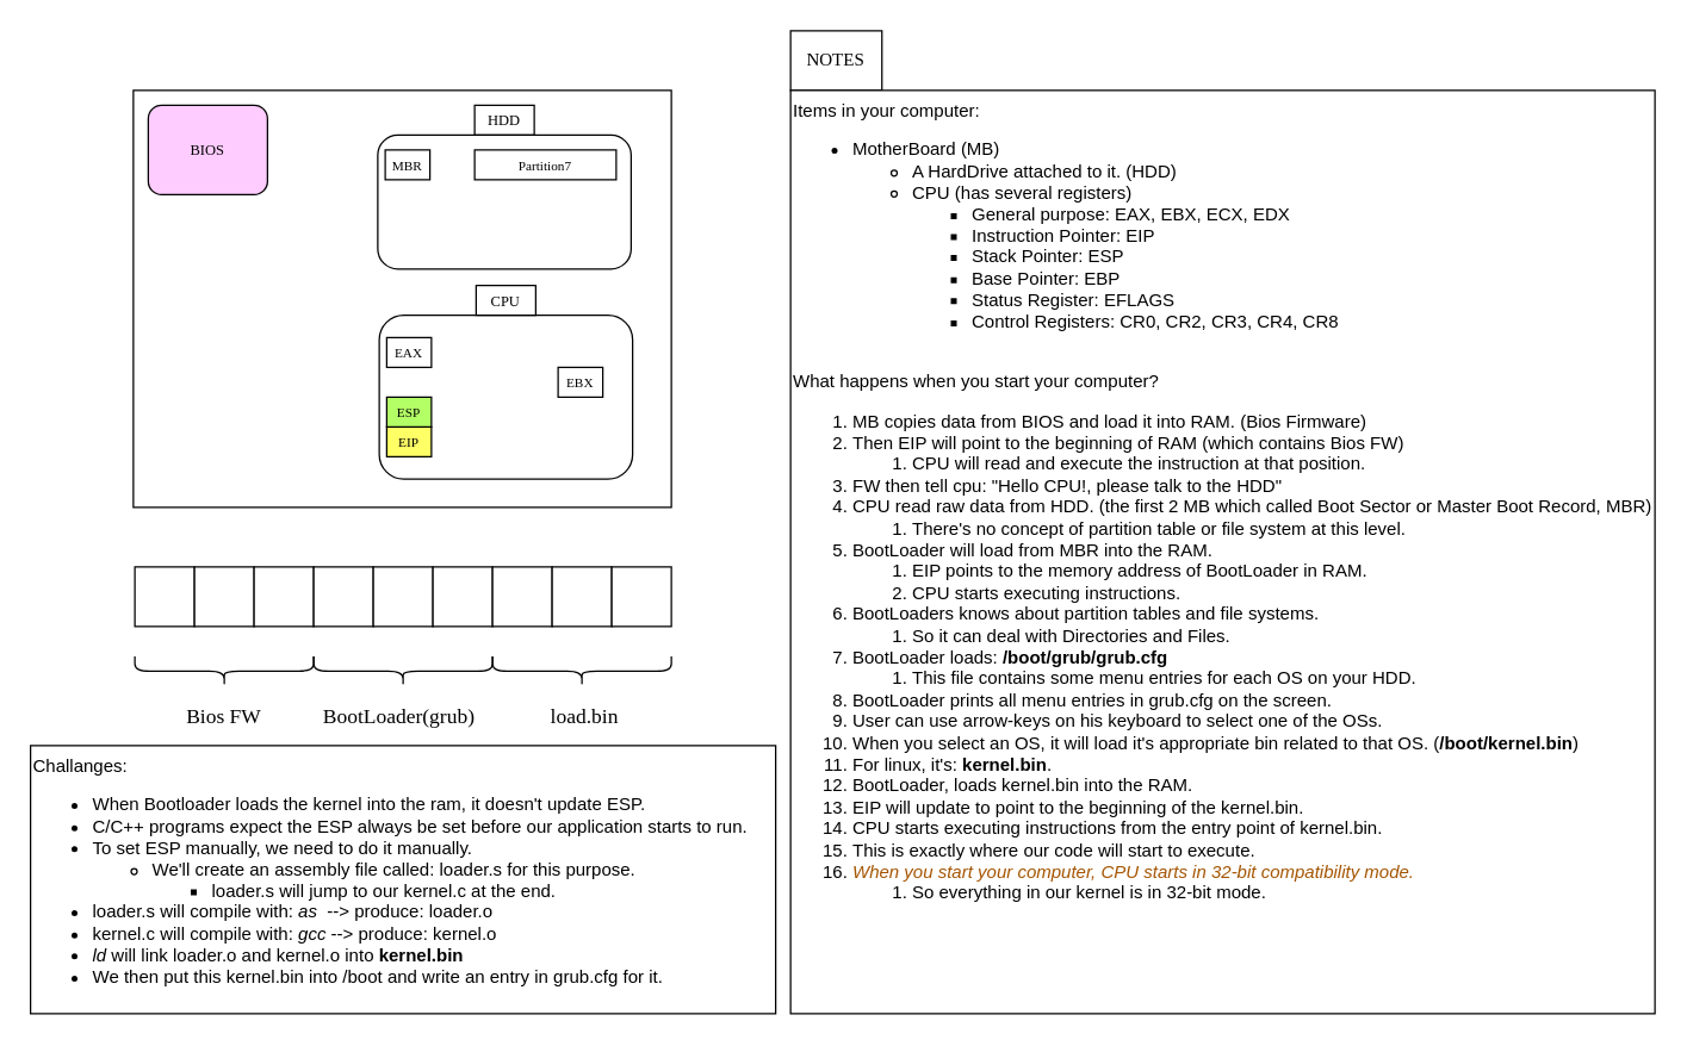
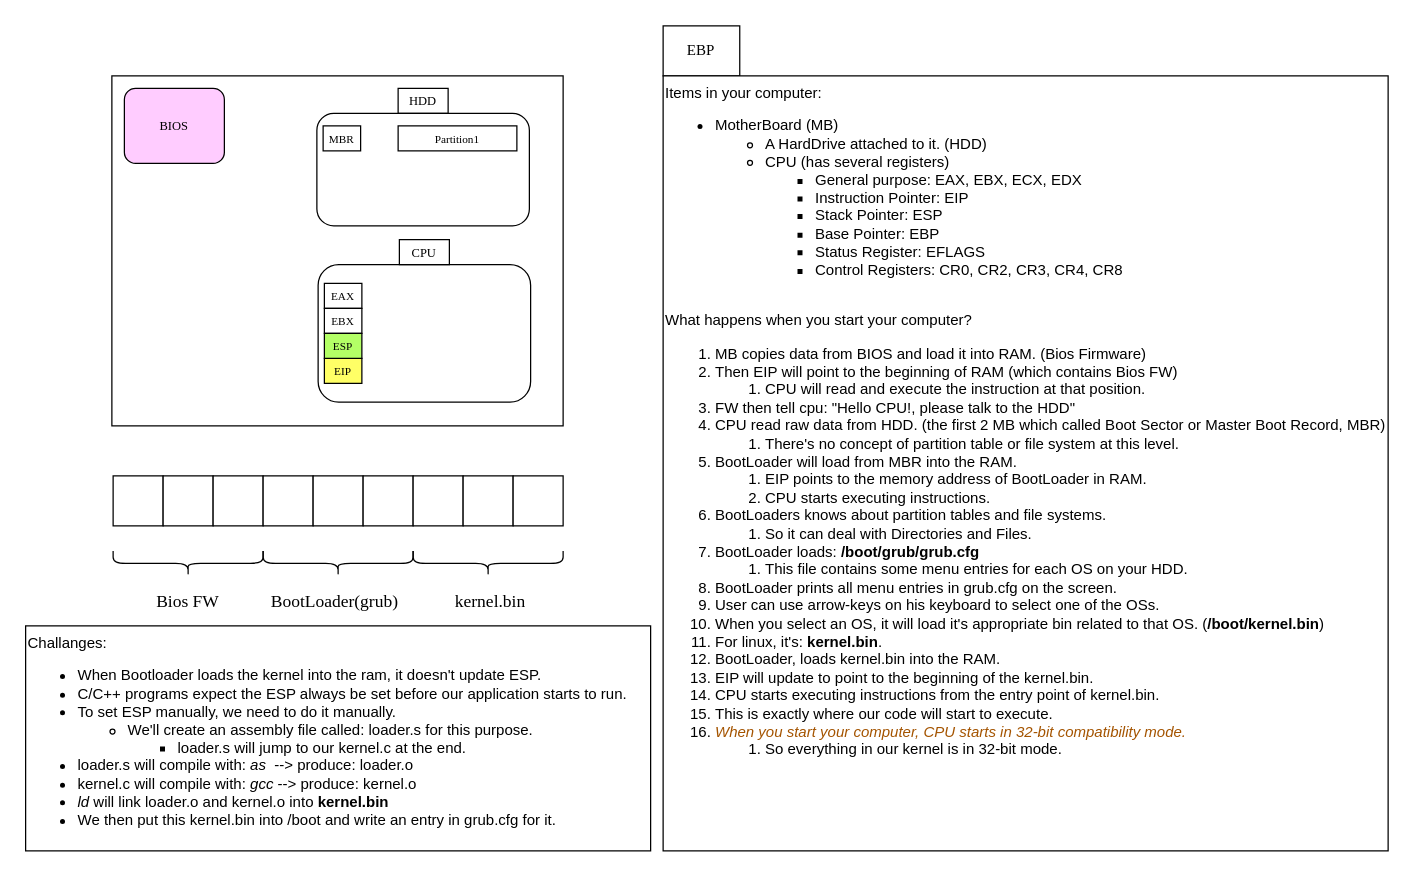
- <mxCell id="31" value="&lt;font face=&quot;ubuntu&quot;&gt;NOTES&lt;/font&gt;" style="rounded=0;whiteSpace=wrap;html=1;" parent="1" vertex="1"><mxGeometry x="530" width="61.299" height="40" as="geometry" y="20" /></mxCell>
+ <mxCell id="31" value="&lt;font face=&quot;ubuntu&quot;&gt;EBP&lt;/font&gt;" style="rounded=0;whiteSpace=wrap;html=1;" parent="1" vertex="1"><mxGeometry x="530" width="61.299" height="40" as="geometry" y="20" /></mxCell>
- <mxCell id="27" value="&lt;p style=&quot;white-space-collapse: preserve;&quot; dir=&quot;auto&quot;&gt;&lt;font face=&quot;ubuntu&quot; style=&quot;font-size: 9px;&quot;&gt;Partition7&lt;/font&gt;&lt;/p&gt;" style="rounded=0;whiteSpace=wrap;html=1;" parent="23" vertex="1"><mxGeometry x="65" y="30" width="95" height="20" as="geometry" /></mxCell>
+ <mxCell id="27" value="&lt;p style=&quot;white-space-collapse: preserve;&quot; dir=&quot;auto&quot;&gt;&lt;font face=&quot;ubuntu&quot; style=&quot;font-size: 9px;&quot;&gt;Partition1&lt;/font&gt;&lt;/p&gt;" style="rounded=0;whiteSpace=wrap;html=1;" parent="23" vertex="1"><mxGeometry x="65" y="30" width="95" height="20" as="geometry" /></mxCell>
- <mxCell id="19" value="&lt;p style=&quot;white-space-collapse: preserve;&quot; dir=&quot;auto&quot;&gt;&lt;font face=&quot;ubuntu&quot; style=&quot;font-size: 9px;&quot;&gt;EBX&lt;/font&gt;&lt;/p&gt;" style="rounded=0;whiteSpace=wrap;html=1;" parent="16" vertex="1"><mxGeometry x="120" y="55" width="30" height="20" as="geometry" /></mxCell>
+ <mxCell id="19" value="&lt;p style=&quot;white-space-collapse: preserve;&quot; dir=&quot;auto&quot;&gt;&lt;font face=&quot;ubuntu&quot; style=&quot;font-size: 9px;&quot;&gt;EBX&lt;/font&gt;&lt;/p&gt;" style="rounded=0;whiteSpace=wrap;html=1;" parent="16" vertex="1"><mxGeometry x="5" y="55" width="30" height="20" as="geometry" /></mxCell>
- <mxCell id="29" value="&lt;font face=&quot;ubuntu&quot; style=&quot;font-size: 14px;&quot;&gt;load.bin&lt;/font&gt;" style="text;html=1;align=center;verticalAlign=middle;whiteSpace=wrap;rounded=0;" parent="1" vertex="1"><mxGeometry x="347" y="466" width="90" height="30" as="geometry" /></mxCell>
+ <mxCell id="29" value="&lt;font face=&quot;ubuntu&quot; style=&quot;font-size: 14px;&quot;&gt;kernel.bin&lt;/font&gt;" style="text;html=1;align=center;verticalAlign=middle;whiteSpace=wrap;rounded=0;" parent="1" vertex="1"><mxGeometry x="347" y="466" width="90" height="30" as="geometry" /></mxCell>
